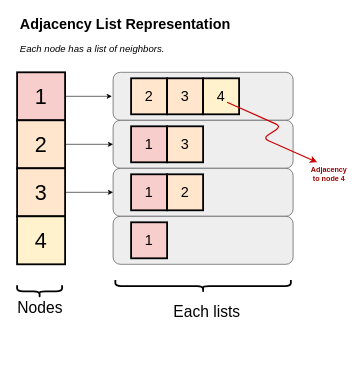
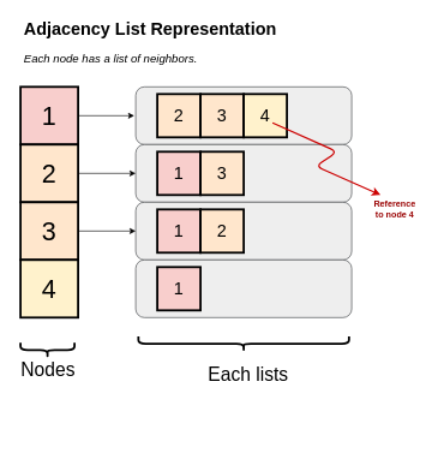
- <mxCell id="27" value="&lt;font color=&quot;#990000&quot;&gt;&lt;b&gt;Adjacency to node 4&lt;/b&gt;&lt;/font&gt;" style="text;html=1;strokeColor=none;fillColor=none;align=center;verticalAlign=middle;whiteSpace=wrap;rounded=0;" vertex="1" parent="1"><mxGeometry x="518" y="280" width="60" height="20" as="geometry" /></mxCell>
+ <mxCell id="27" value="&lt;font color=&quot;#990000&quot;&gt;&lt;b&gt;Reference to node 4&lt;/b&gt;&lt;/font&gt;" style="text;html=1;strokeColor=none;fillColor=none;align=center;verticalAlign=middle;whiteSpace=wrap;rounded=0;" vertex="1" parent="1"><mxGeometry x="518" y="280" width="60" height="20" as="geometry" /></mxCell>
